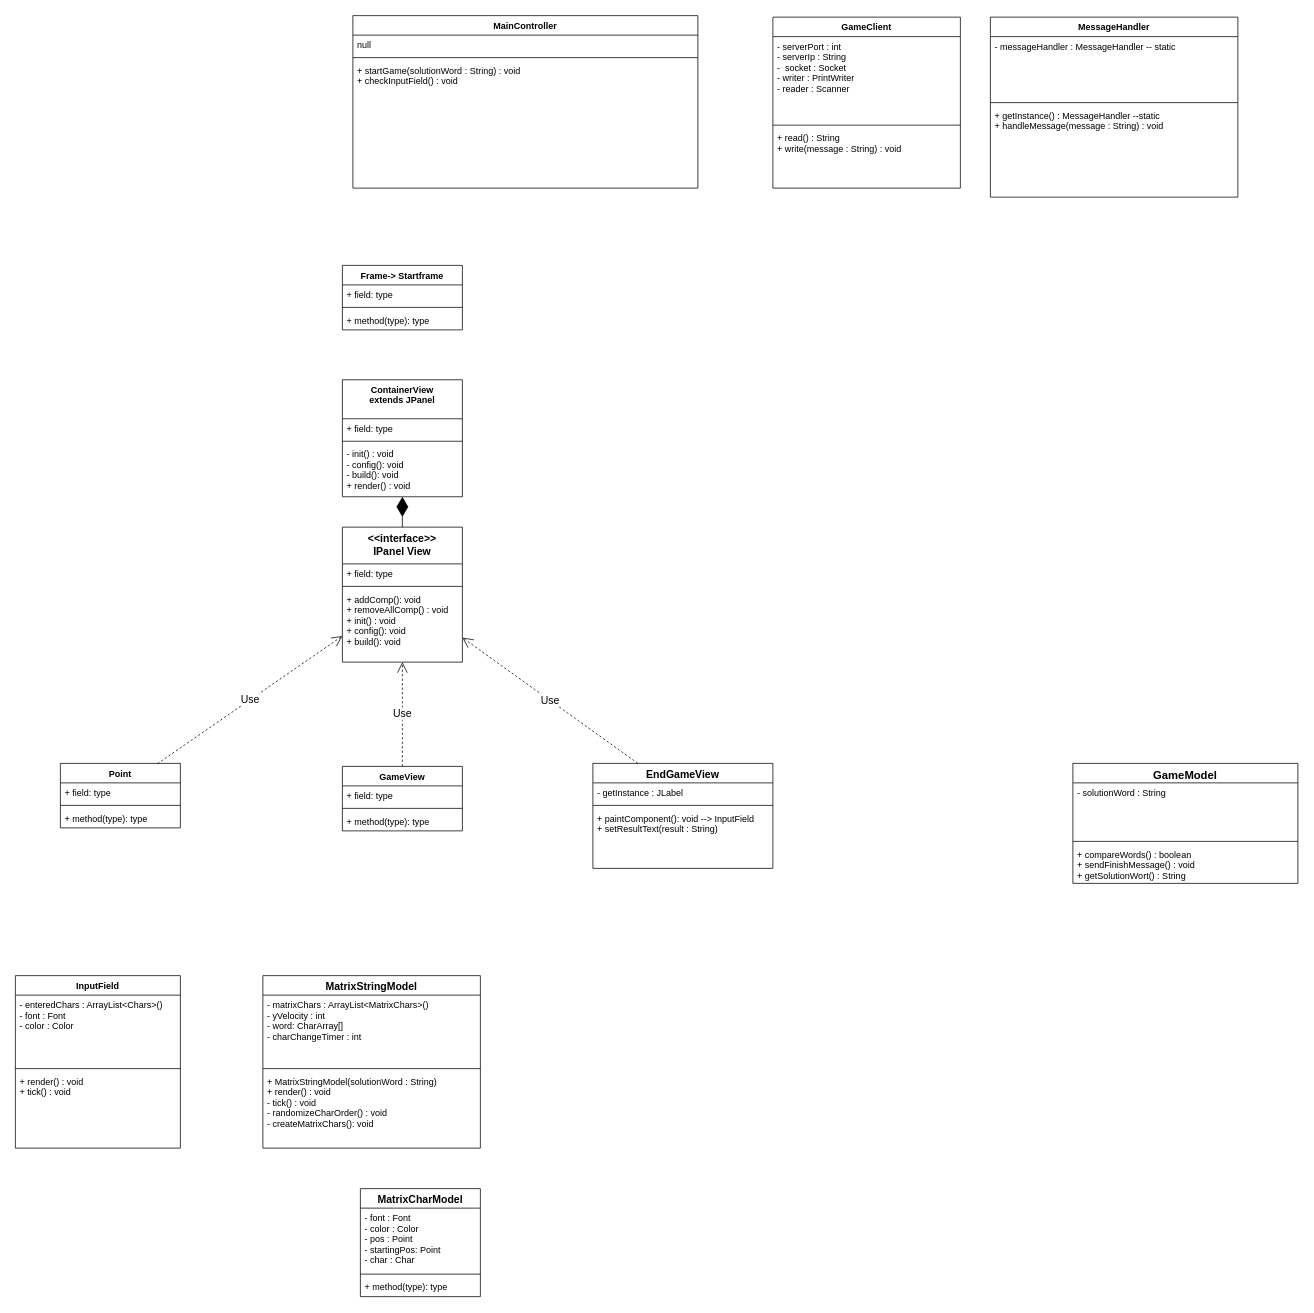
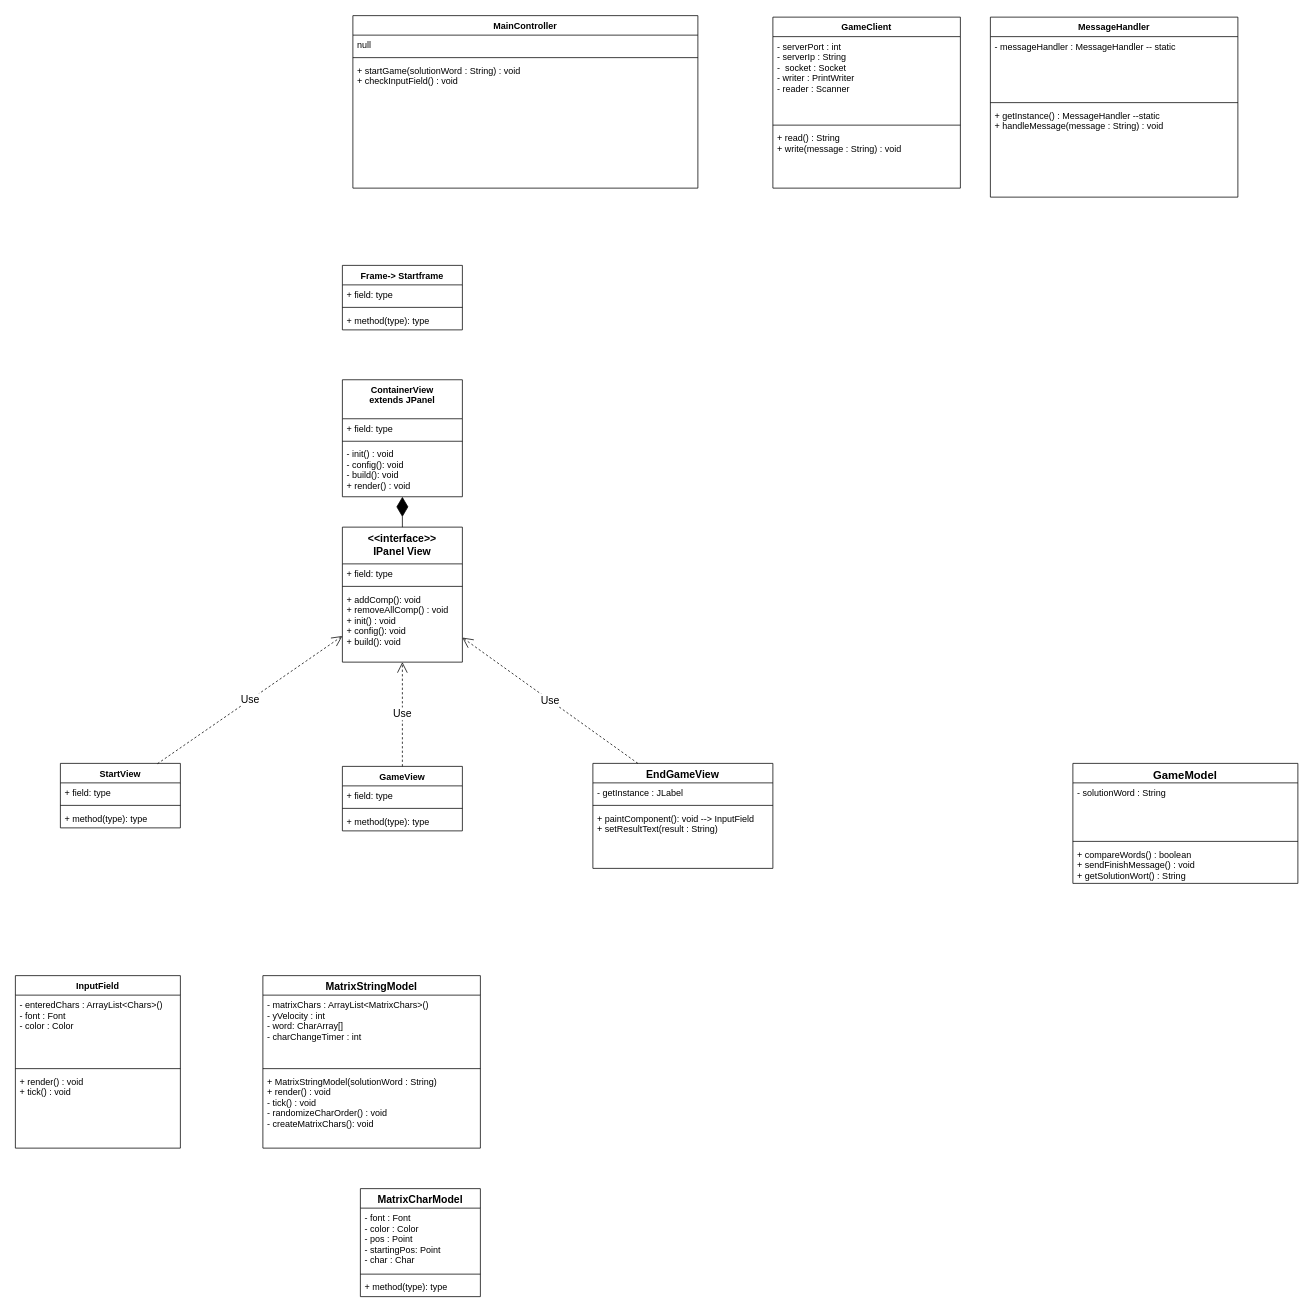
- <mxCell id="22" value="Point&#10;&#10;" style="swimlane;fontStyle=1;align=center;verticalAlign=top;childLayout=stackLayout;horizontal=1;startSize=26;horizontalStack=0;resizeParent=1;resizeParentMax=0;resizeLast=0;collapsible=1;marginBottom=0;" parent="1" vertex="1"><mxGeometry x="80" y="1017" width="160" height="86" as="geometry" /></mxCell>
+ <mxCell id="22" value="StartView&#10;&#10;" style="swimlane;fontStyle=1;align=center;verticalAlign=top;childLayout=stackLayout;horizontal=1;startSize=26;horizontalStack=0;resizeParent=1;resizeParentMax=0;resizeLast=0;collapsible=1;marginBottom=0;" parent="1" vertex="1"><mxGeometry x="80" y="1017" width="160" height="86" as="geometry" /></mxCell>
